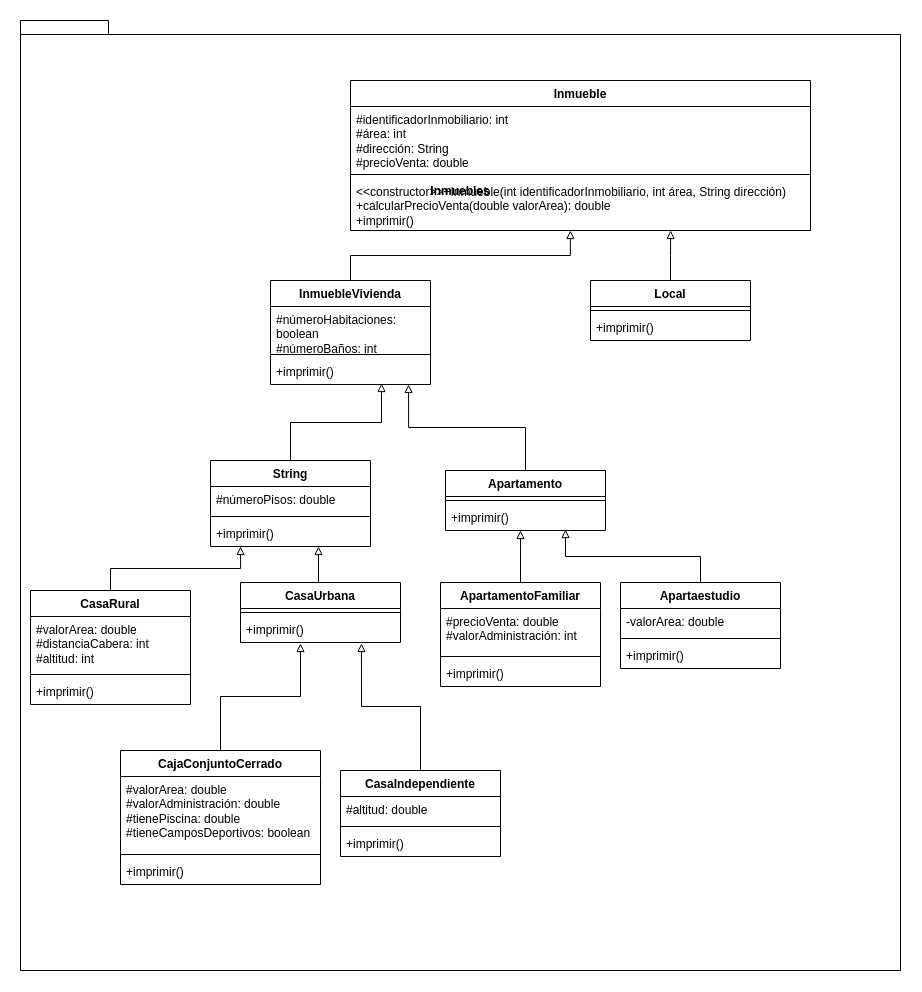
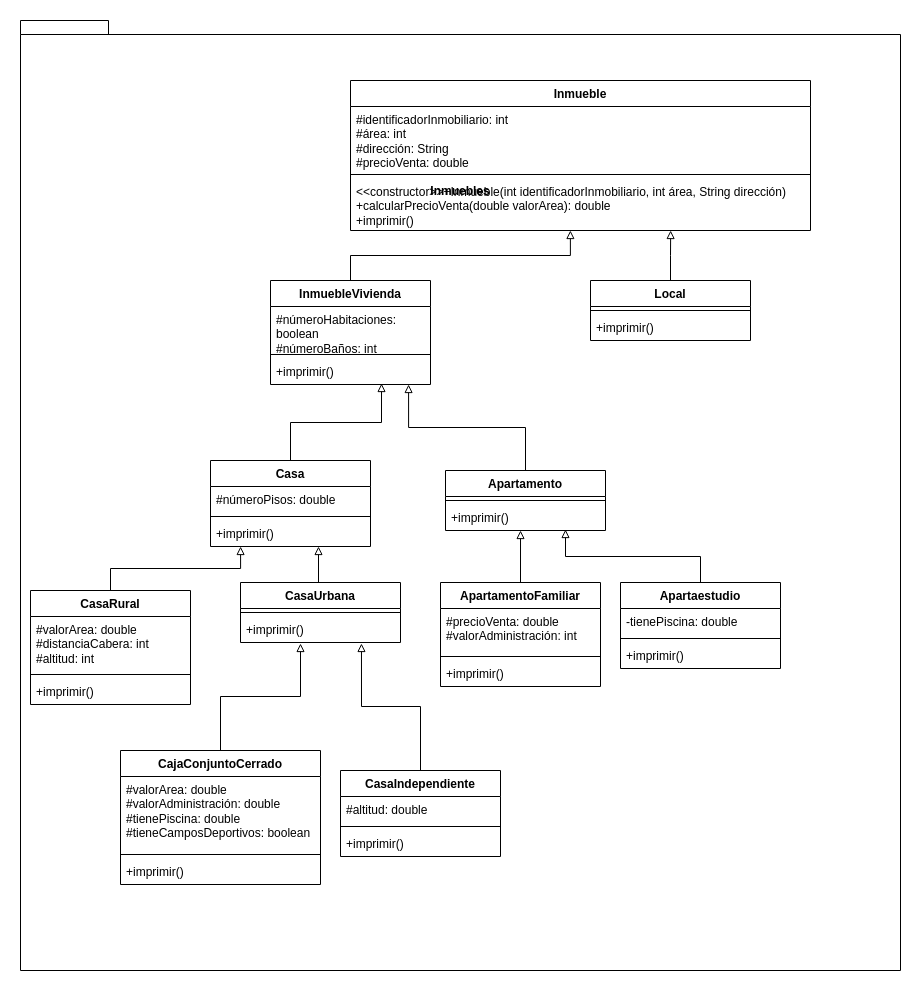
- <mxCell id="16" value="String" style="swimlane;fontStyle=1;align=center;verticalAlign=top;childLayout=stackLayout;horizontal=1;startSize=26;horizontalStack=0;resizeParent=1;resizeParentMax=0;resizeLast=0;collapsible=1;marginBottom=0;whiteSpace=wrap;html=1;" vertex="1" parent="1"><mxGeometry x="210" y="460" width="160" height="86" as="geometry" /></mxCell>
+ <mxCell id="16" value="Casa" style="swimlane;fontStyle=1;align=center;verticalAlign=top;childLayout=stackLayout;horizontal=1;startSize=26;horizontalStack=0;resizeParent=1;resizeParentMax=0;resizeLast=0;collapsible=1;marginBottom=0;whiteSpace=wrap;html=1;" vertex="1" parent="1"><mxGeometry x="210" y="460" width="160" height="86" as="geometry" /></mxCell>
- <mxCell id="49" value="-valorArea: double" style="text;strokeColor=none;fillColor=none;align=left;verticalAlign=top;spacingLeft=4;spacingRight=4;overflow=hidden;rotatable=0;points=[[0,0.5],[1,0.5]];portConstraint=eastwest;whiteSpace=wrap;html=1;" vertex="1" parent="48"><mxGeometry y="26" width="160" height="26" as="geometry" /></mxCell>
+ <mxCell id="49" value="-tienePiscina: double" style="text;strokeColor=none;fillColor=none;align=left;verticalAlign=top;spacingLeft=4;spacingRight=4;overflow=hidden;rotatable=0;points=[[0,0.5],[1,0.5]];portConstraint=eastwest;whiteSpace=wrap;html=1;" vertex="1" parent="48"><mxGeometry y="26" width="160" height="26" as="geometry" /></mxCell>
